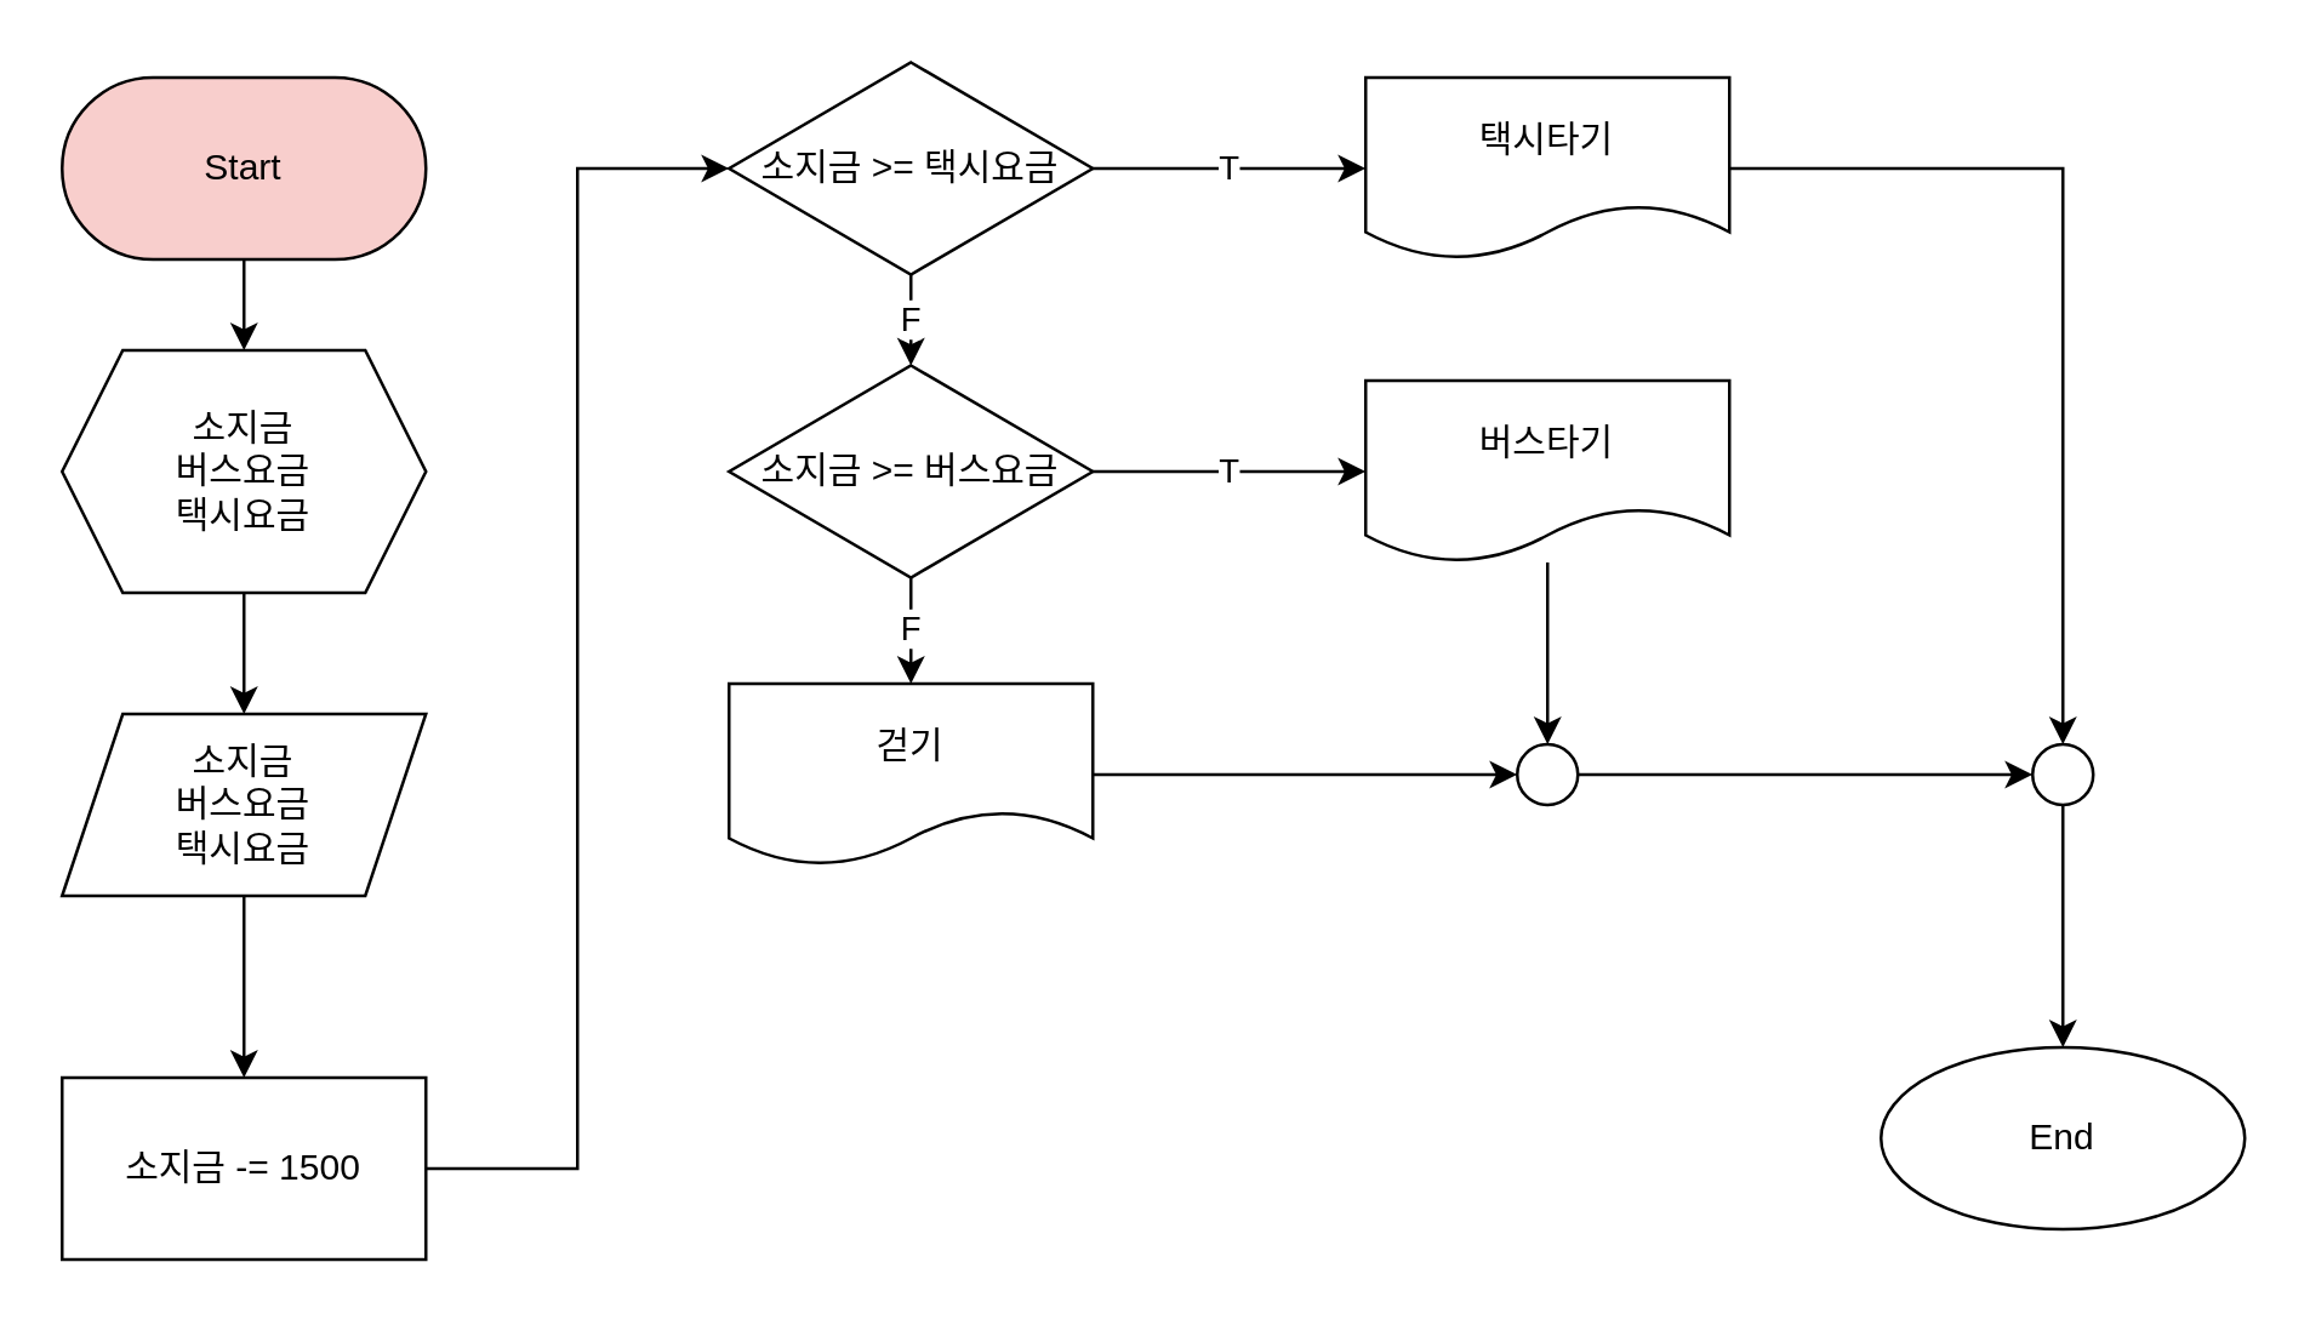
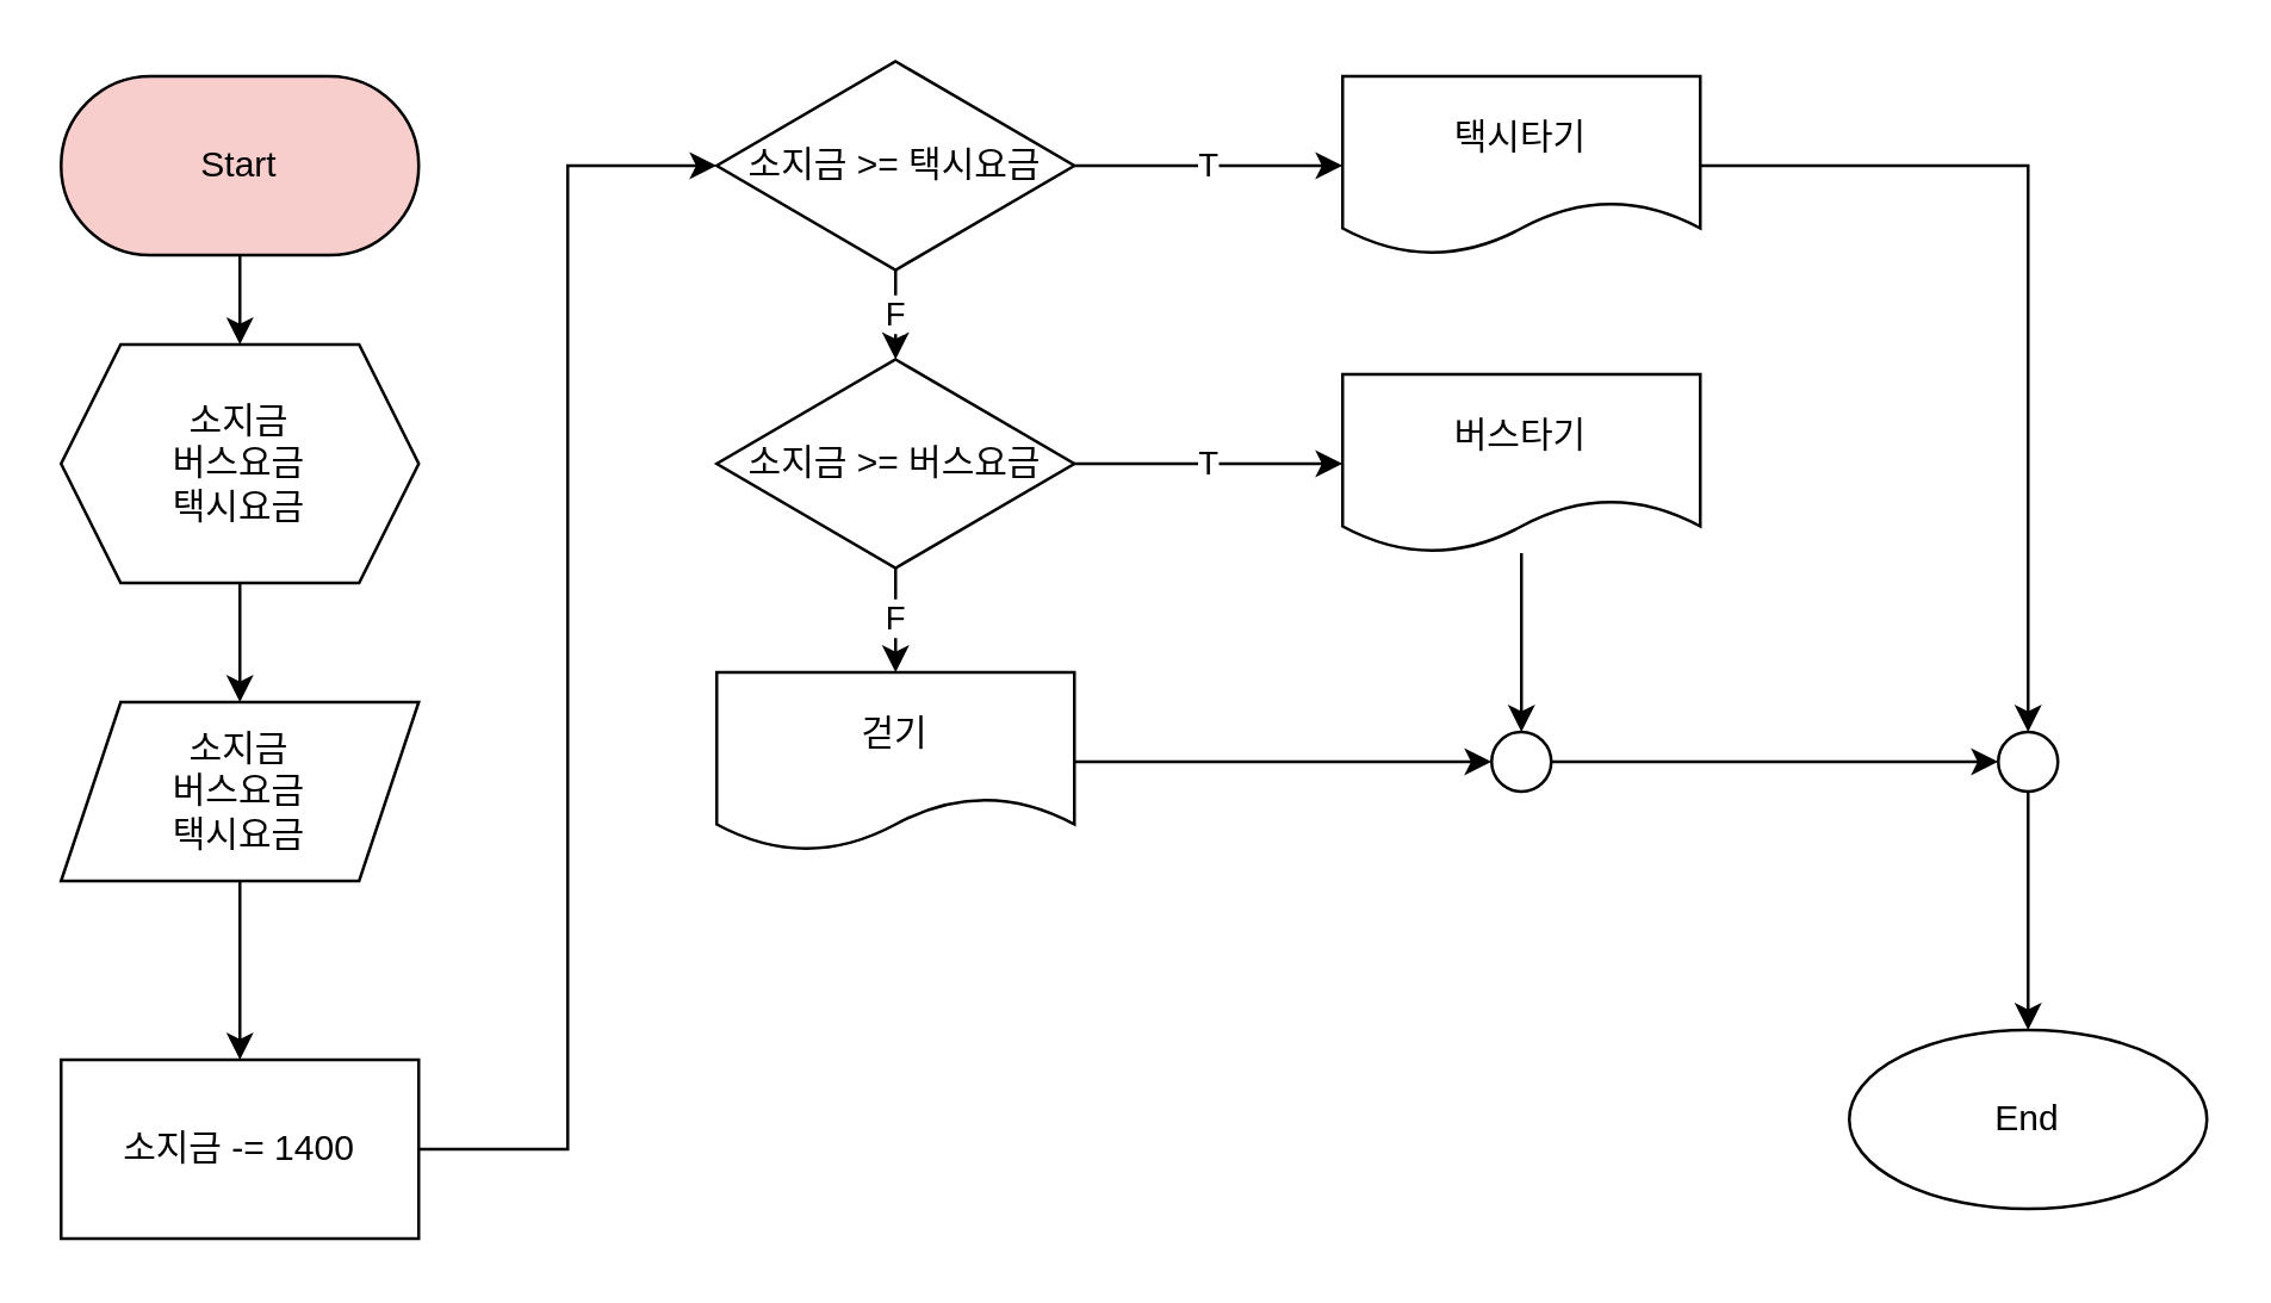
- <mxCell id="10" value="소지금 -= 1500" style="rounded=0;whiteSpace=wrap;html=1;" vertex="1" parent="1"><mxGeometry x="20" y="355" width="120" height="60" as="geometry" /></mxCell>
+ <mxCell id="10" value="소지금 -= 1400" style="rounded=0;whiteSpace=wrap;html=1;" vertex="1" parent="1"><mxGeometry x="20" y="355" width="120" height="60" as="geometry" /></mxCell>
